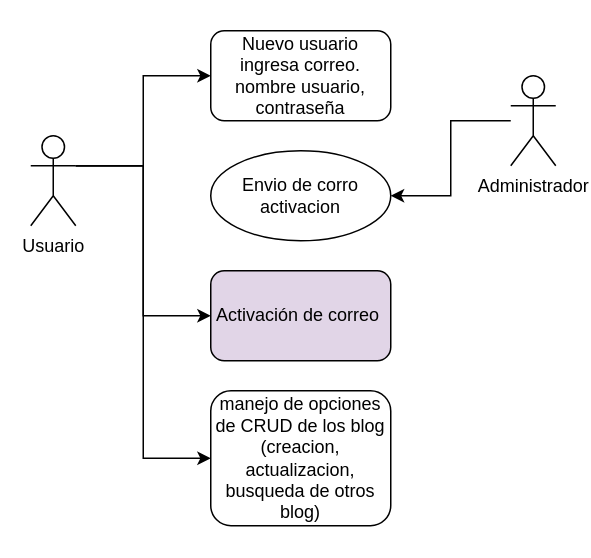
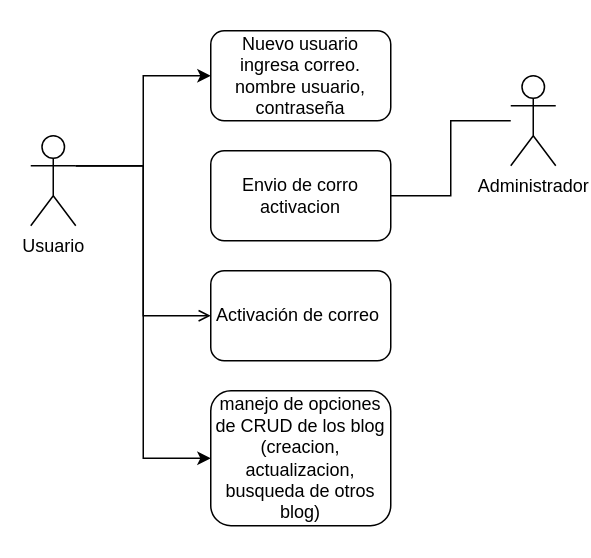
- <mxCell id="9" value="Envio de corro activacion" style="ellipse;whiteSpace=wrap;html=1;" vertex="1" parent="1"><mxGeometry x="140" y="100" width="120" height="60" as="geometry" /></mxCell>
+ <mxCell id="9" value="Envio de corro activacion" style="rounded=1;whiteSpace=wrap;html=1;" vertex="1" parent="1"><mxGeometry x="140" y="100" width="120" height="60" as="geometry" /></mxCell>
- <mxCell id="7" style="edgeStyle=orthogonalEdgeStyle;rounded=0;orthogonalLoop=1;jettySize=auto;html=1;" edge="1" parent="1" source="8" target="9"><mxGeometry relative="1" as="geometry" /></mxCell>
+ <mxCell id="7" style="edgeStyle=orthogonalEdgeStyle;rounded=0;orthogonalLoop=1;jettySize=auto;html=1;endArrow=none;" edge="1" parent="1" source="8" target="9"><mxGeometry relative="1" as="geometry" /></mxCell>
- <mxCell id="3" style="edgeStyle=orthogonalEdgeStyle;rounded=0;orthogonalLoop=1;jettySize=auto;html=1;exitX=1;exitY=0.333;exitDx=0;exitDy=0;exitPerimeter=0;entryX=0;entryY=0.5;entryDx=0;entryDy=0;" edge="1" parent="1" source="5" target="10"><mxGeometry relative="1" as="geometry"><mxPoint x="110" y="230" as="targetPoint" /></mxGeometry></mxCell>
+ <mxCell id="3" style="edgeStyle=orthogonalEdgeStyle;rounded=0;orthogonalLoop=1;jettySize=auto;html=1;exitX=1;exitY=0.333;exitDx=0;exitDy=0;exitPerimeter=0;entryX=0;entryY=0.5;entryDx=0;entryDy=0;endArrow=open;" edge="1" parent="1" source="5" target="10"><mxGeometry relative="1" as="geometry"><mxPoint x="110" y="230" as="targetPoint" /></mxGeometry></mxCell>
- <mxCell id="10" value="Activación de correo&amp;nbsp;" style="rounded=1;whiteSpace=wrap;html=1;fillColor=#e1d5e7;" vertex="1" parent="1"><mxGeometry x="140" y="180" width="120" height="60" as="geometry" /></mxCell>
+ <mxCell id="10" value="Activación de correo&amp;nbsp;" style="rounded=1;whiteSpace=wrap;html=1;" vertex="1" parent="1"><mxGeometry x="140" y="180" width="120" height="60" as="geometry" /></mxCell>
